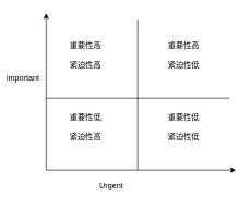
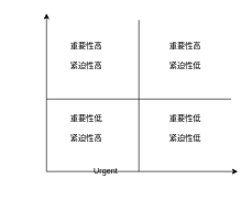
- <mxCell id="6" value="important" style="text;html=1;strokeColor=none;fillColor=none;align=center;verticalAlign=middle;whiteSpace=wrap;rounded=0;&#10;writing-mode: vertical-lr;" vertex="1" parent="1"><mxGeometry x="20" y="60" width="30" height="120" as="geometry" /></mxCell>
- <mxCell id="7" value="Urgent" style="text;html=1;strokeColor=none;fillColor=none;align=center;verticalAlign=middle;whiteSpace=wrap;rounded=0;" vertex="1" parent="1"><mxGeometry x="150" y="270" width="40" height="30" as="geometry" /></mxCell>
+ <mxCell id="7" value="Urgent" style="text;html=1;strokeColor=none;fillColor=none;align=center;verticalAlign=middle;whiteSpace=wrap;rounded=0;" vertex="1" parent="1"><mxGeometry x="140" y="245" width="40" height="30" as="geometry" /></mxCell>
